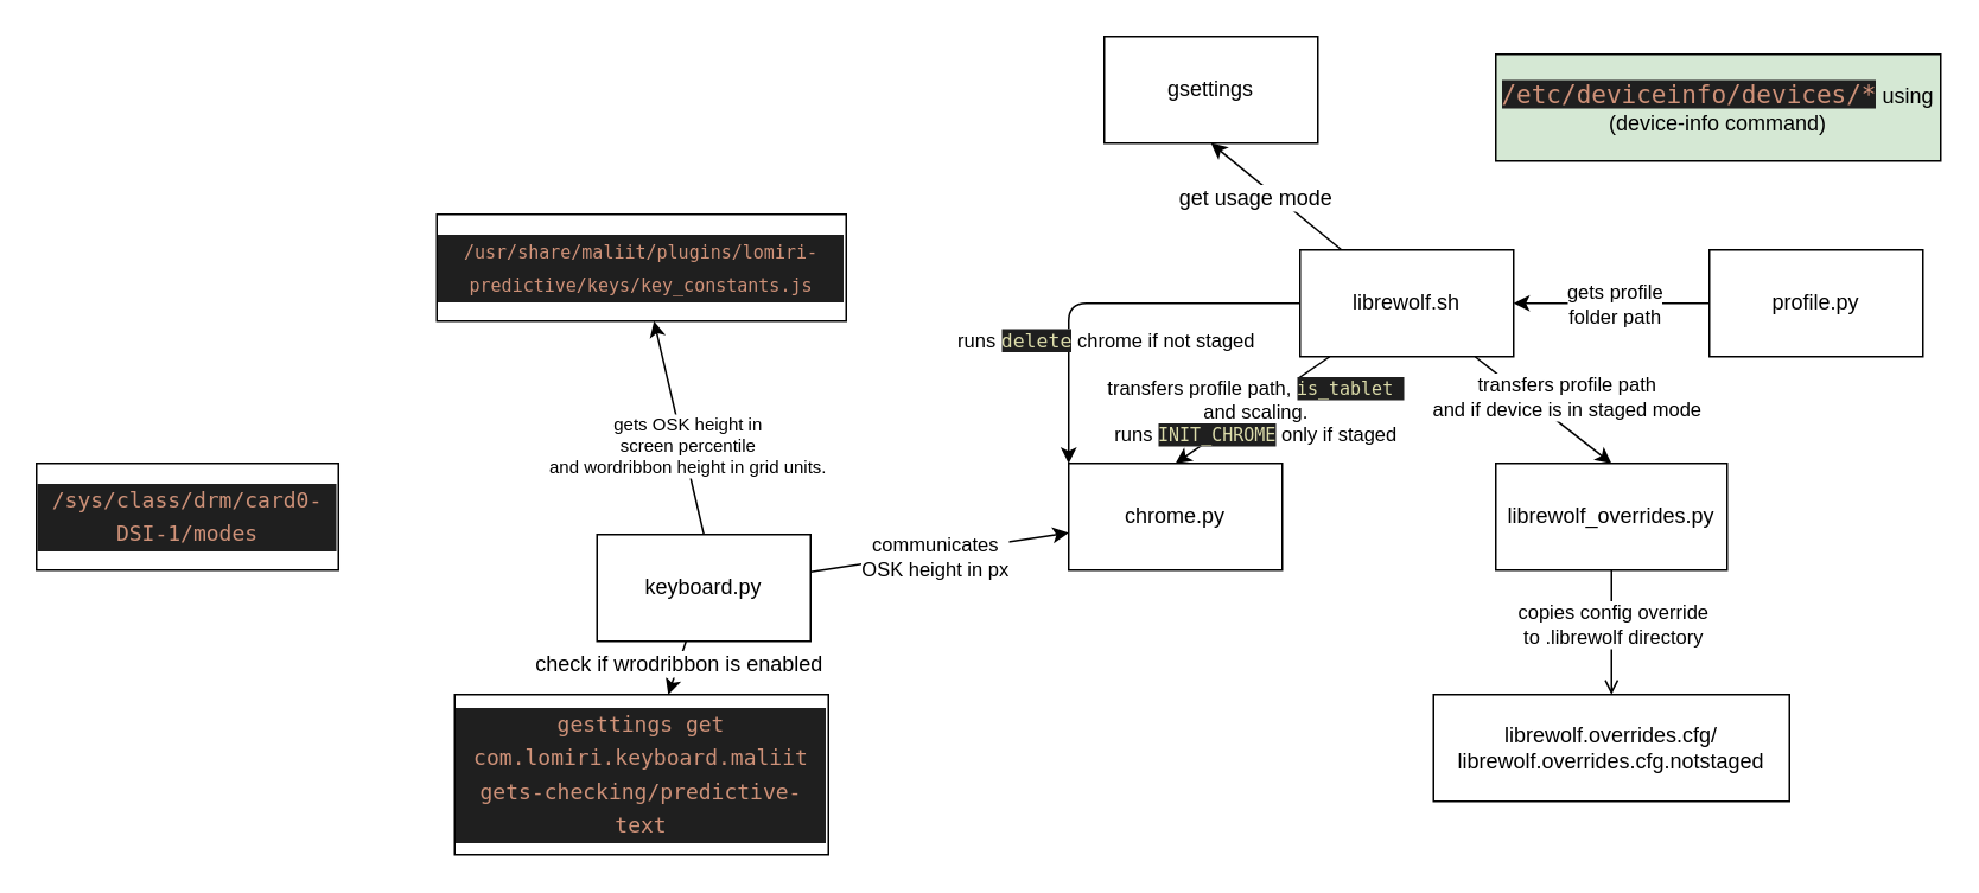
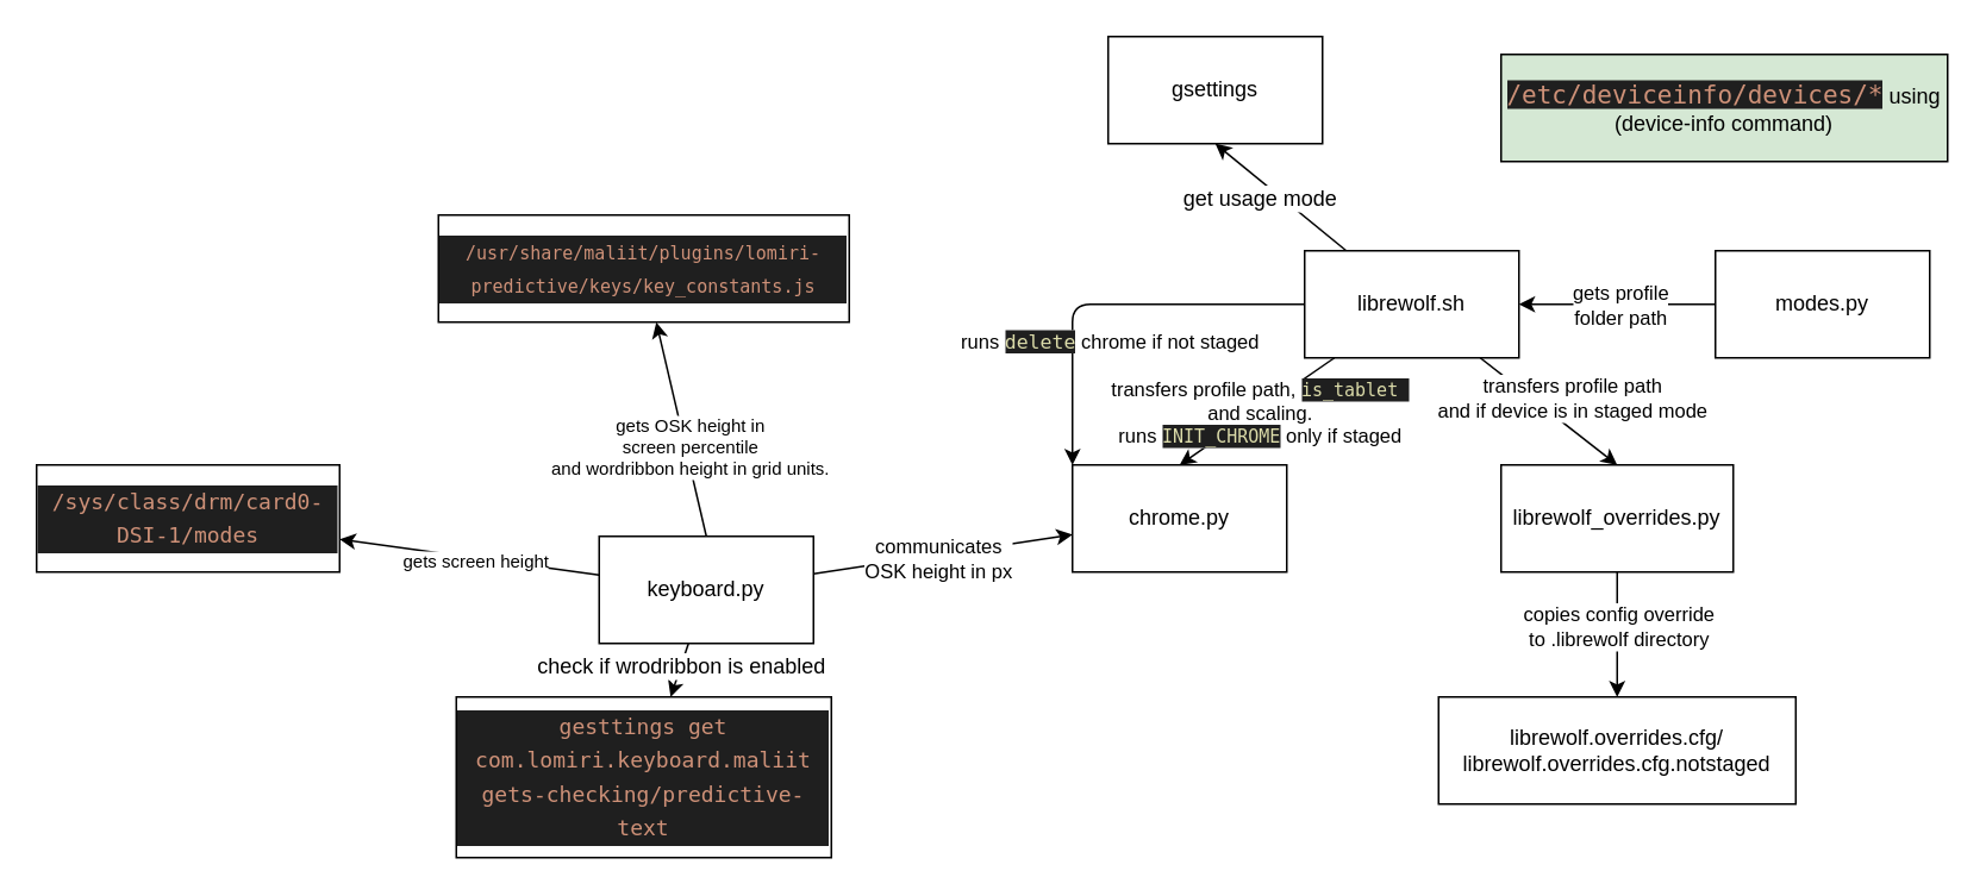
- <mxCell id="4" value="profile.py" style="rounded=0;whiteSpace=wrap;html=1;" parent="1" vertex="1"><mxGeometry x="960" y="140" width="120" height="60" as="geometry" /></mxCell>
+ <mxCell id="4" value="modes.py" style="rounded=0;whiteSpace=wrap;html=1;" parent="1" vertex="1"><mxGeometry x="960" y="140" width="120" height="60" as="geometry" /></mxCell>
+ <mxCell id="16" value="" style="edgeStyle=none;html=1;fontSize=10;" parent="1" source="13" target="29" edge="1"><mxGeometry relative="1" as="geometry"><mxPoint x="300" y="170" as="sourcePoint" /></mxGeometry></mxCell>
+ <mxCell id="17" value="gets screen height" style="edgeLabel;html=1;align=center;verticalAlign=middle;resizable=0;points=[];fontSize=10;" parent="16" vertex="1" connectable="0"><mxGeometry x="-0.188" y="1" relative="1" as="geometry"><mxPoint x="-10" y="-1" as="offset" /></mxGeometry></mxCell>
- <mxCell id="6" value="" style="edgeStyle=none;html=1;endArrow=open;" parent="1" source="8" target="18" edge="1"><mxGeometry relative="1" as="geometry" /></mxCell>
+ <mxCell id="6" value="" style="edgeStyle=none;html=1;" parent="1" source="8" target="18" edge="1"><mxGeometry relative="1" as="geometry" /></mxCell>
